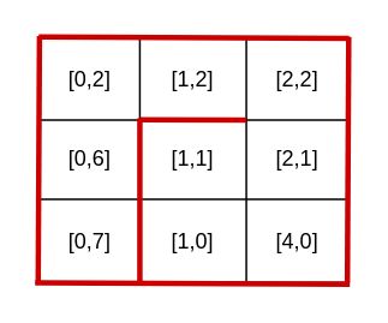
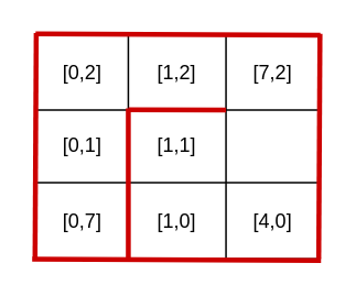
- <mxCell id="25" value="[2,2]" style="text;strokeColor=none;fillColor=none;html=1;align=center;verticalAlign=middle;whiteSpace=wrap;rounded=0;hachureGap=4;" vertex="1" parent="1"><mxGeometry x="137" y="29" width="55" height="30" as="geometry" /></mxCell>
+ <mxCell id="25" value="[7,2]" style="text;strokeColor=none;fillColor=none;html=1;align=center;verticalAlign=middle;whiteSpace=wrap;rounded=0;hachureGap=4;" vertex="1" parent="1"><mxGeometry x="137" y="29" width="55" height="30" as="geometry" /></mxCell>
- <mxCell id="18" value="[0,6]" style="text;strokeColor=none;fillColor=none;html=1;align=center;verticalAlign=middle;whiteSpace=wrap;rounded=0;hachureGap=4;" vertex="1" parent="1"><mxGeometry x="22" y="73" width="55" height="30" as="geometry" /></mxCell>
+ <mxCell id="18" value="[0,1]" style="text;strokeColor=none;fillColor=none;html=1;align=center;verticalAlign=middle;whiteSpace=wrap;rounded=0;hachureGap=4;" vertex="1" parent="1"><mxGeometry x="22" y="73" width="55" height="30" as="geometry" /></mxCell>
- <mxCell id="21" value="[2,1]" style="text;strokeColor=none;fillColor=none;html=1;align=center;verticalAlign=middle;whiteSpace=wrap;rounded=0;hachureGap=4;" vertex="1" parent="1"><mxGeometry x="137" y="73" width="55" height="30" as="geometry" /></mxCell>
